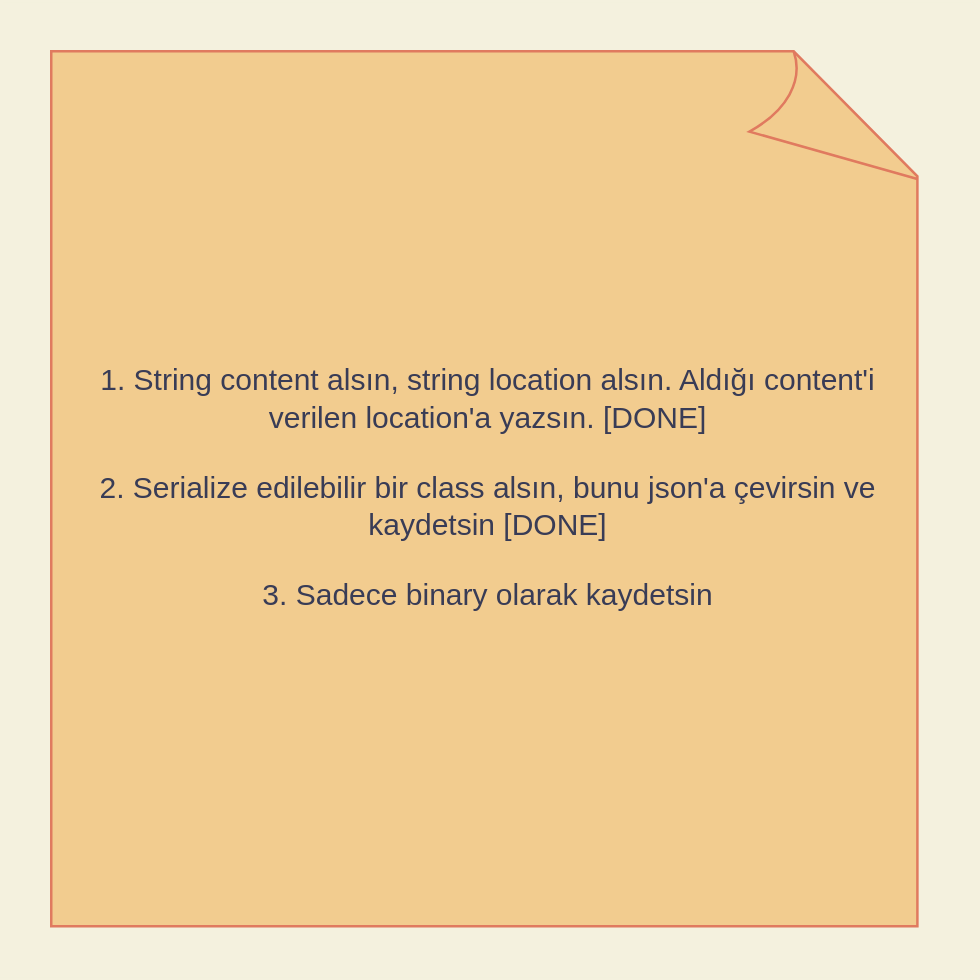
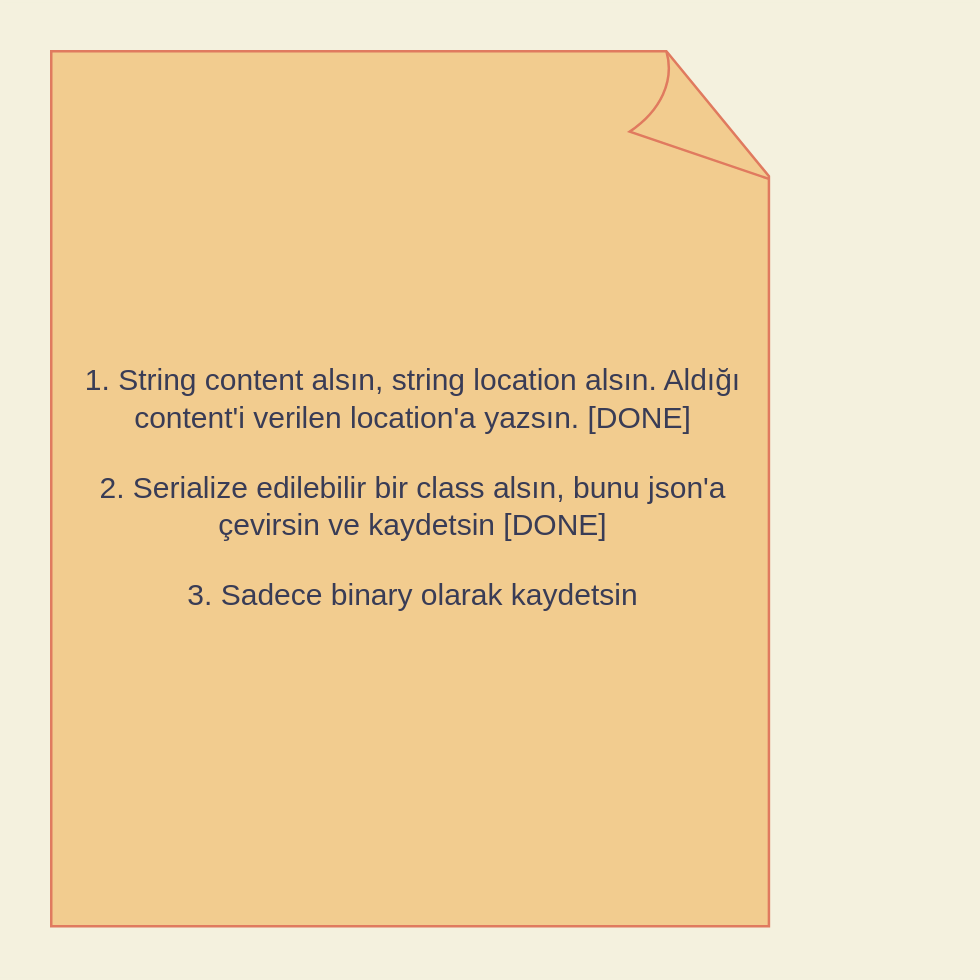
- <mxCell id="2" value="1. String content alsın, string location alsın. Aldığı content'i verilen location'a yazsın. [DONE]&lt;br&gt;&lt;br&gt;2. Serialize edilebilir bir class alsın, bunu json'a çevirsin ve kaydetsin [DONE]&lt;br&gt;&lt;br&gt;3. Sadece binary olarak kaydetsin" style="whiteSpace=wrap;html=1;shape=mxgraph.basic.document;rounded=0;sketch=0;strokeColor=#E07A5F;fillColor=#F2CC8F;fontColor=#393C56;" vertex="1" parent="1"><mxGeometry x="20" y="20" width="350" height="350" as="geometry" /></mxCell>
+ <mxCell id="2" value="1. String content alsın, string location alsın. Aldığı content'i verilen location'a yazsın. [DONE]&lt;br&gt;&lt;br&gt;2. Serialize edilebilir bir class alsın, bunu json'a çevirsin ve kaydetsin [DONE]&lt;br&gt;&lt;br&gt;3. Sadece binary olarak kaydetsin" style="whiteSpace=wrap;html=1;shape=mxgraph.basic.document;rounded=0;sketch=0;strokeColor=#E07A5F;fillColor=#F2CC8F;fontColor=#393C56;" vertex="1" parent="1"><mxGeometry x="20" y="20" width="290" height="350" as="geometry" /></mxCell>
